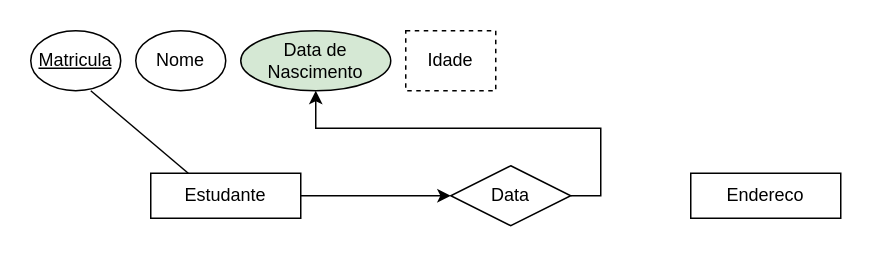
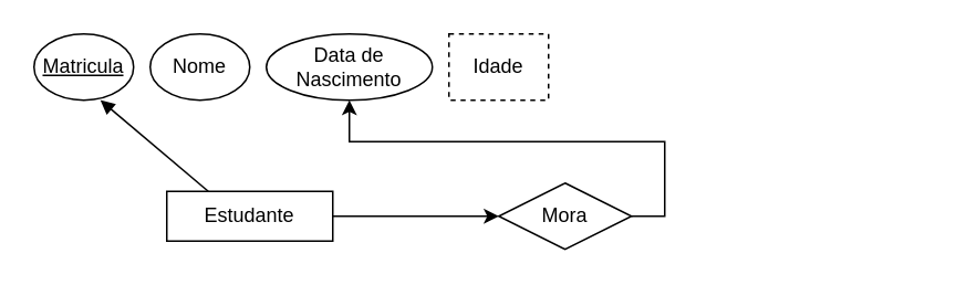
- <mxCell id="6" value="Data de Nascimento" style="ellipse;whiteSpace=wrap;html=1;fillColor=#d5e8d4;" vertex="1" parent="1"><mxGeometry x="160" y="20" width="100" height="40" as="geometry" /></mxCell>
+ <mxCell id="6" value="Data de Nascimento" style="ellipse;whiteSpace=wrap;html=1;" vertex="1" parent="1"><mxGeometry x="160" y="20" width="100" height="40" as="geometry" /></mxCell>
- <mxCell id="11" value="" style="endArrow=none;html=1;exitX=0.25;exitY=0;exitDx=0;exitDy=0;entryX=0.667;entryY=1;entryDx=0;entryDy=0;entryPerimeter=0;" edge="1" parent="1" source="3" target="4"><mxGeometry width="50" height="50" relative="1" as="geometry"><mxPoint x="350" y="160" as="sourcePoint" /><mxPoint x="400" y="110" as="targetPoint" /></mxGeometry></mxCell>
+ <mxCell id="11" value="" style="endArrow=block;html=1;exitX=0.25;exitY=0;exitDx=0;exitDy=0;entryX=0.667;entryY=1;entryDx=0;entryDy=0;entryPerimeter=0;" edge="1" parent="1" source="3" target="4"><mxGeometry width="50" height="50" relative="1" as="geometry"><mxPoint x="350" y="160" as="sourcePoint" /><mxPoint x="400" y="110" as="targetPoint" /></mxGeometry></mxCell>
- <mxCell id="9" value="Data" style="rhombus;whiteSpace=wrap;html=1;shadow=0;" vertex="1" parent="1"><mxGeometry x="300" y="110" width="80" height="40" as="geometry" /></mxCell>
+ <mxCell id="9" value="Mora" style="rhombus;whiteSpace=wrap;html=1;shadow=0;" vertex="1" parent="1"><mxGeometry x="300" y="110" width="80" height="40" as="geometry" /></mxCell>
- <mxCell id="10" value="Endereco" style="rounded=0;whiteSpace=wrap;html=1;" vertex="1" parent="1"><mxGeometry x="460" y="115" width="100" height="30" as="geometry" /></mxCell>
